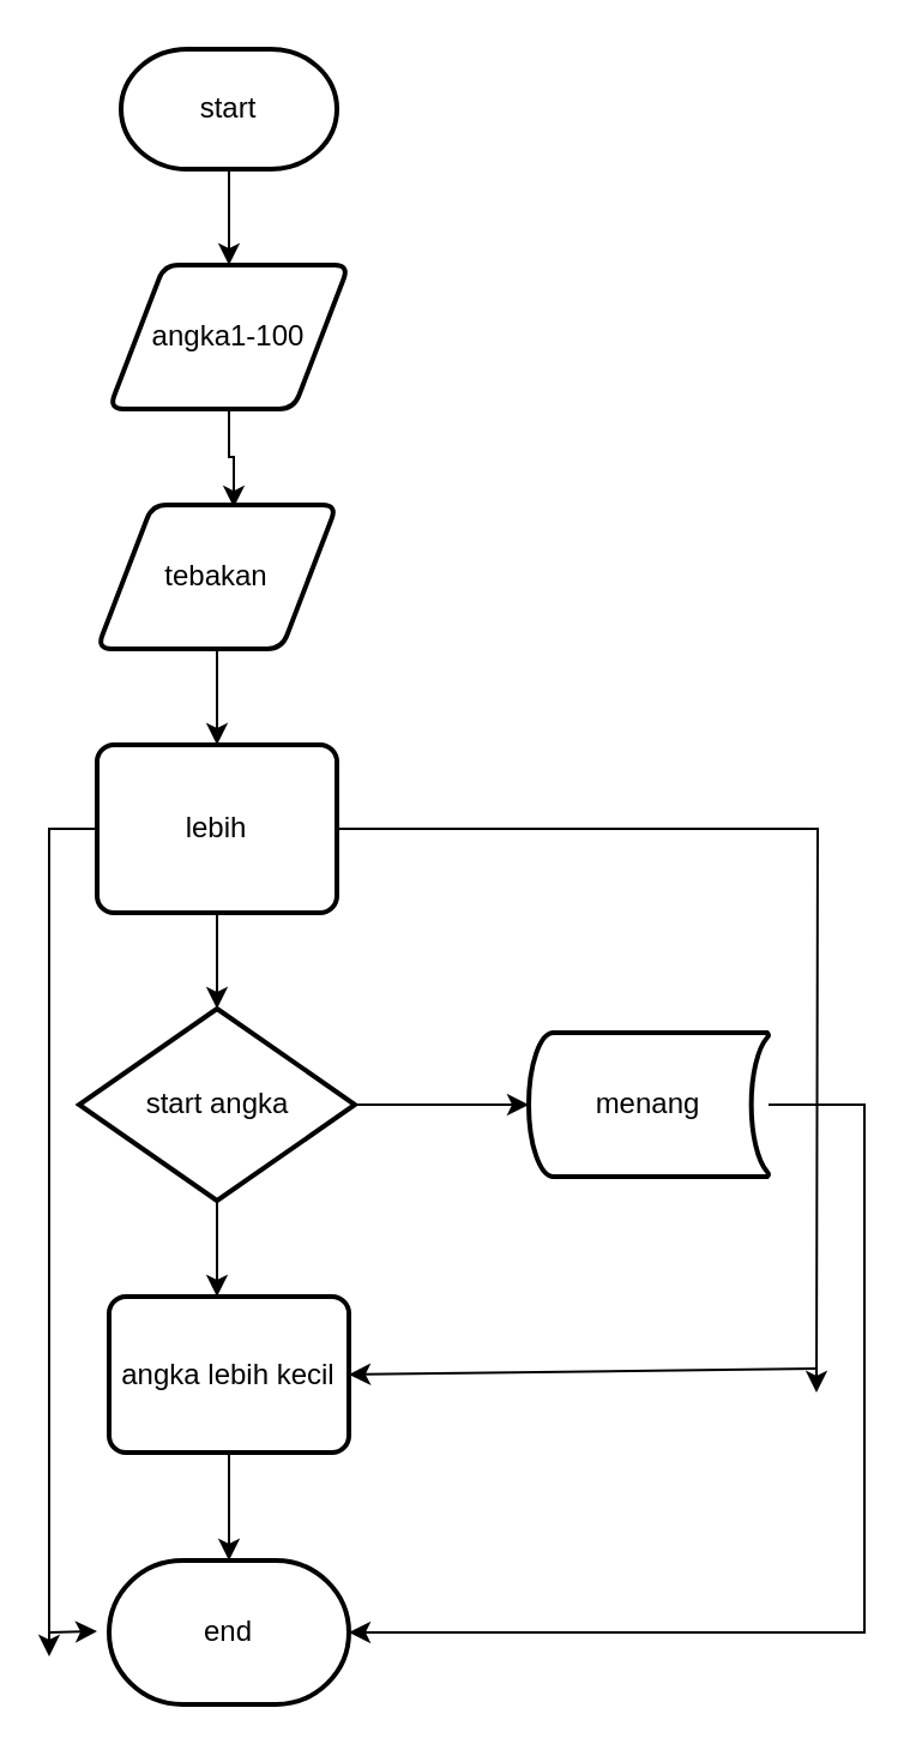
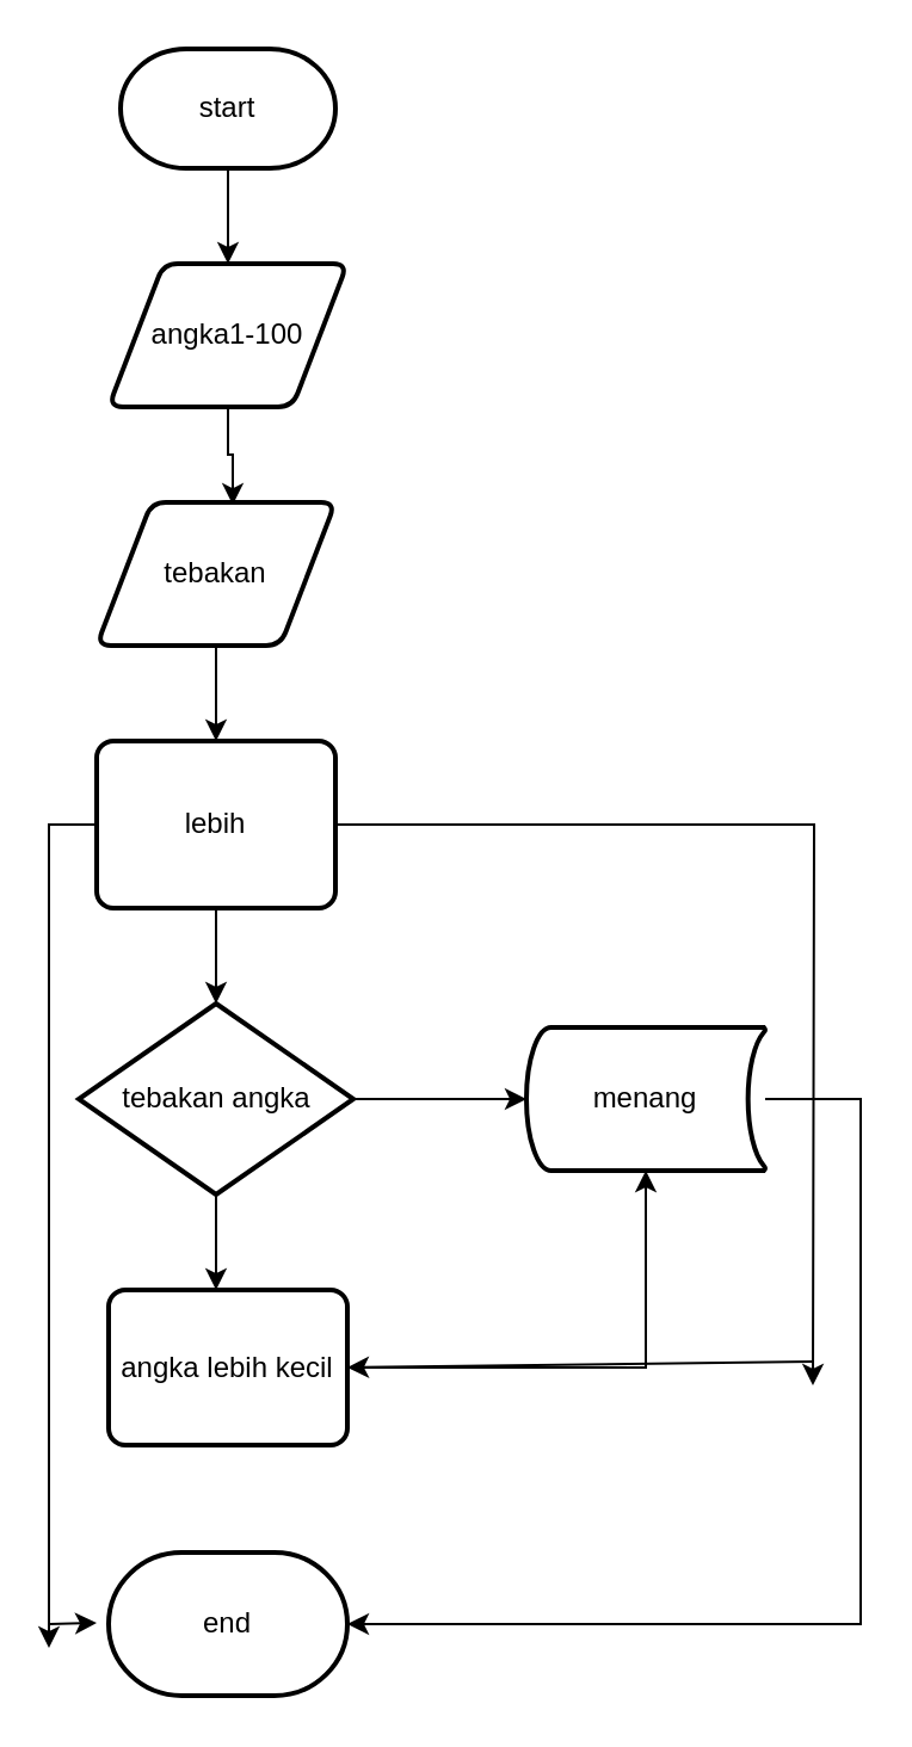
- <mxCell id="12" value="start angka" style="strokeWidth=2;html=1;shape=mxgraph.flowchart.decision;whiteSpace=wrap;" vertex="1" parent="1"><mxGeometry x="32.5" y="420" width="115" height="80" as="geometry" /></mxCell>
+ <mxCell id="12" value="tebakan angka" style="strokeWidth=2;html=1;shape=mxgraph.flowchart.decision;whiteSpace=wrap;" vertex="1" parent="1"><mxGeometry x="32.5" y="420" width="115" height="80" as="geometry" /></mxCell>
- <mxCell id="18" style="edgeStyle=orthogonalEdgeStyle;rounded=0;orthogonalLoop=1;jettySize=auto;html=1;entryX=0.5;entryY=0;entryDx=0;entryDy=0;entryPerimeter=0;" edge="1" parent="1" source="14" target="15"><mxGeometry relative="1" as="geometry" /></mxCell>
+ <mxCell id="18" style="edgeStyle=orthogonalEdgeStyle;rounded=0;orthogonalLoop=1;jettySize=auto;html=1;" edge="1" parent="1" source="14" target="13"><mxGeometry relative="1" as="geometry" /></mxCell>
